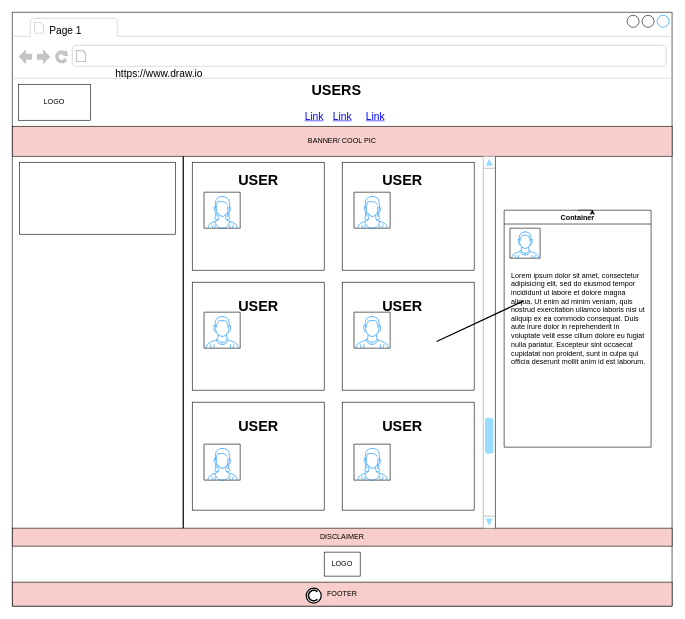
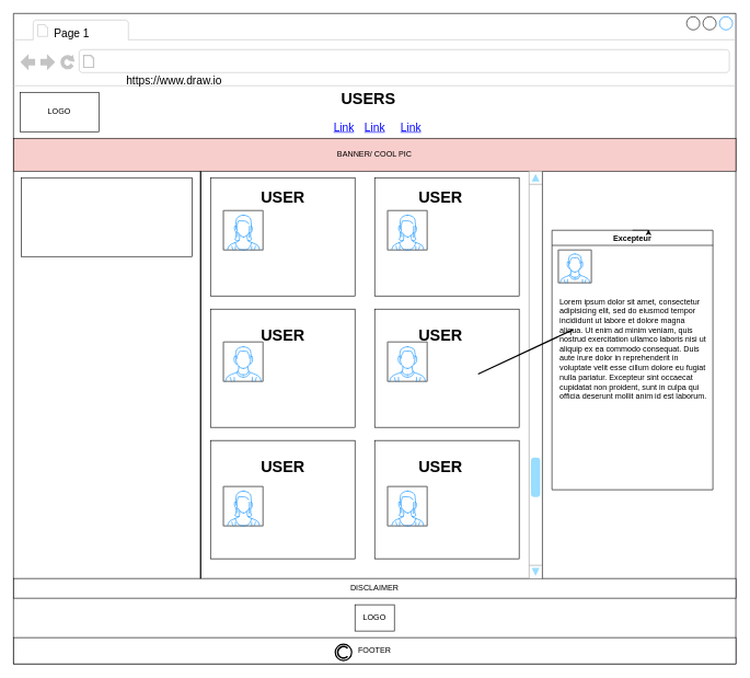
- <mxCell id="20" value="Container" style="swimlane;" vertex="1" parent="2"><mxGeometry x="820" y="330" width="245" height="395" as="geometry" /></mxCell>
+ <mxCell id="20" value="Excepteur" style="swimlane;" vertex="1" parent="2"><mxGeometry x="820" y="330" width="245" height="395" as="geometry" /></mxCell>
- <mxCell id="9" value="DISCLAIMER" style="whiteSpace=wrap;html=1;comic=0;fillColor=#f8cecc;" parent="2" vertex="1"><mxGeometry y="860" width="1100" height="30" as="geometry" /></mxCell>
+ <mxCell id="9" value="DISCLAIMER" style="whiteSpace=wrap;html=1;comic=0;" parent="2" vertex="1"><mxGeometry y="860" width="1100" height="30" as="geometry" /></mxCell>
- <mxCell id="8" value="FOOTER" style="whiteSpace=wrap;html=1;comic=0;fillColor=#f8cecc;" parent="2" vertex="1"><mxGeometry y="950" width="1100" height="40" as="geometry" /></mxCell>
+ <mxCell id="8" value="FOOTER" style="whiteSpace=wrap;html=1;comic=0;" parent="2" vertex="1"><mxGeometry y="950" width="1100" height="40" as="geometry" /></mxCell>
